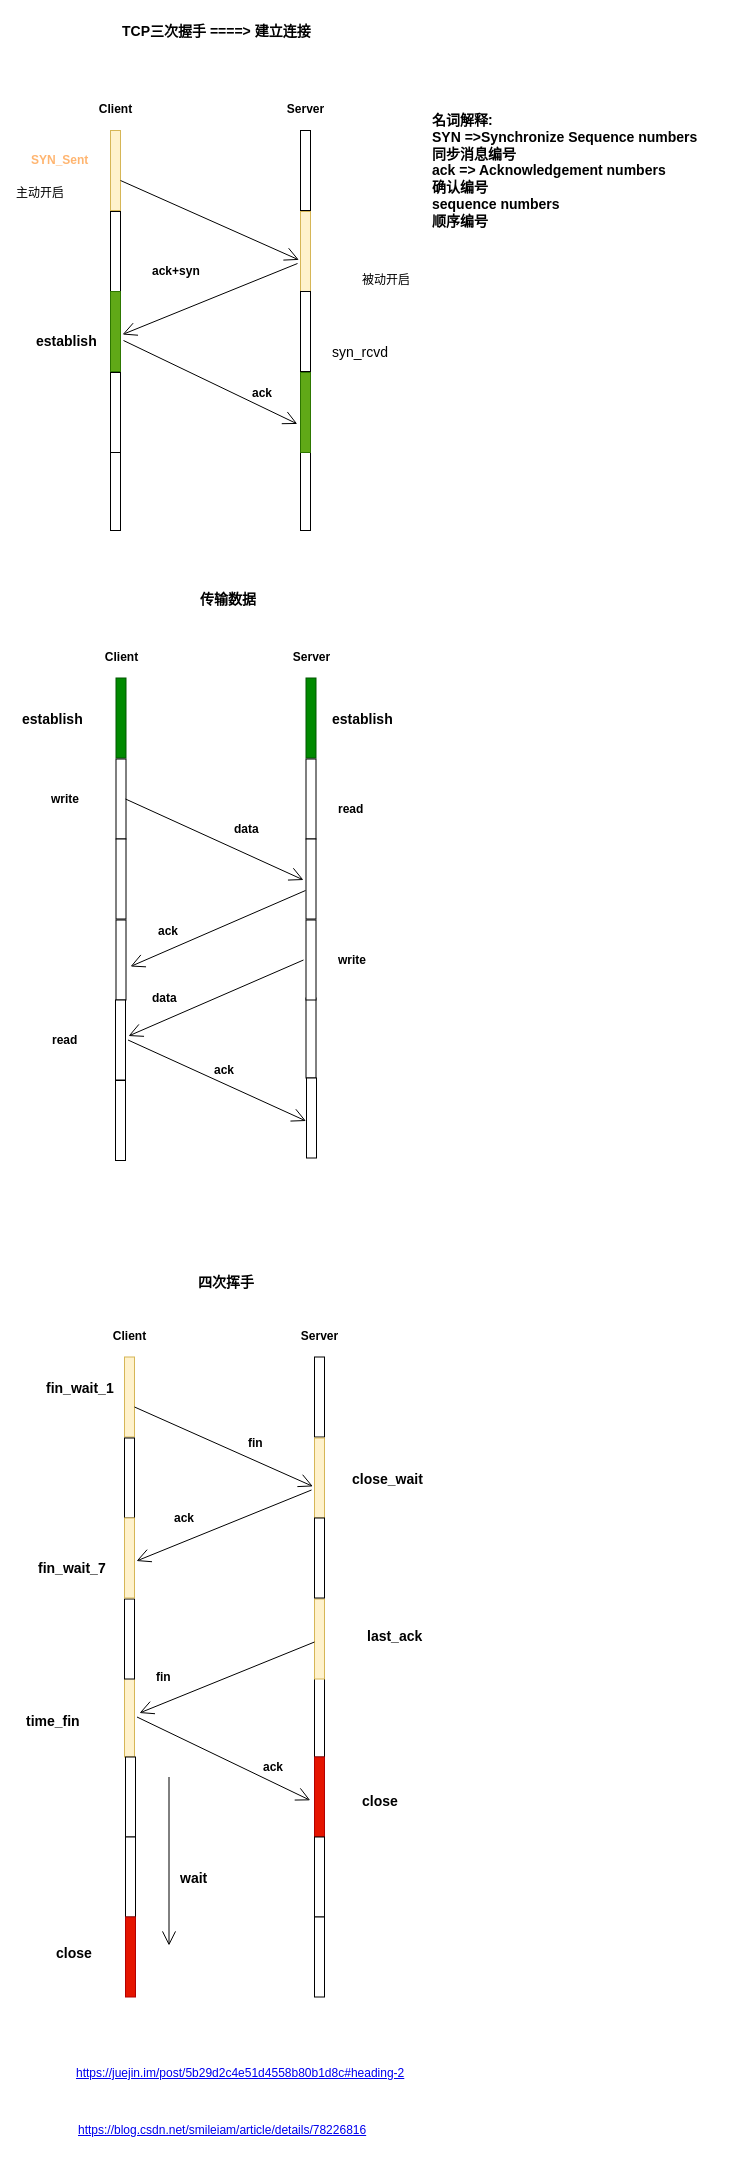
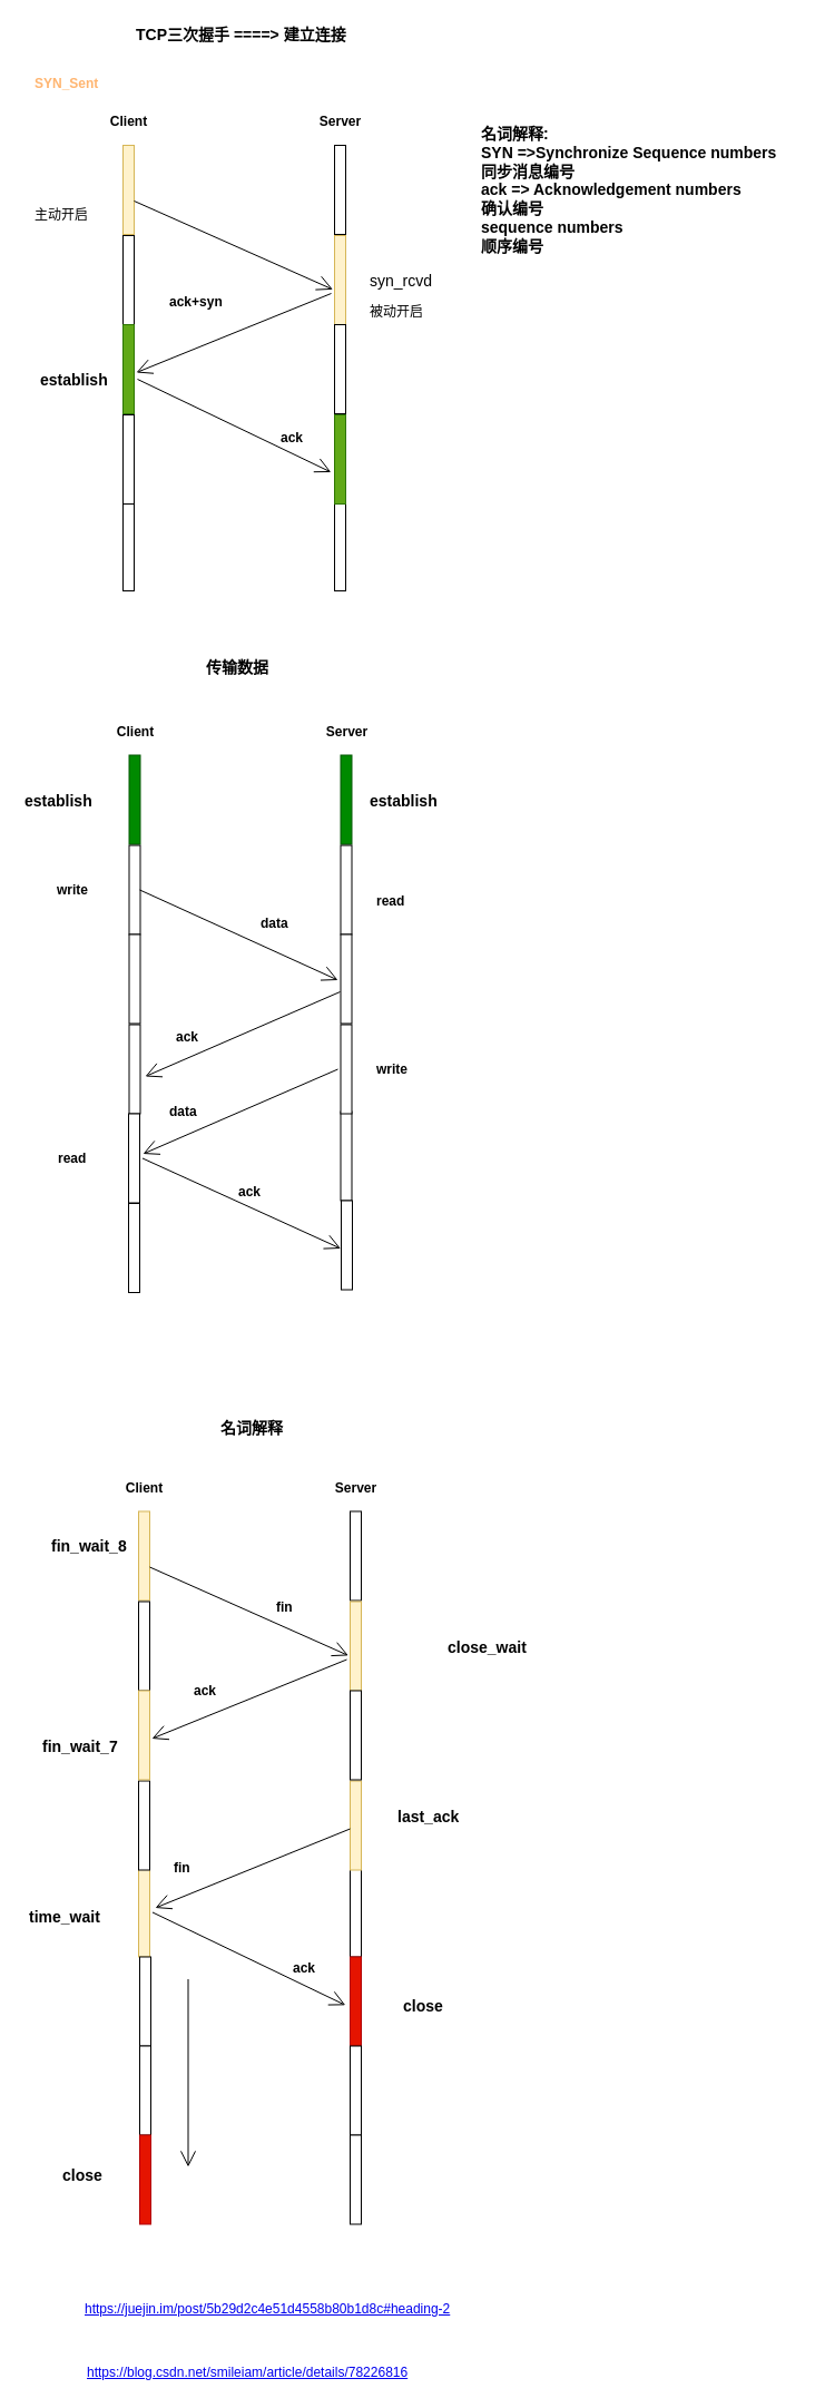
- <mxCell id="13" value="&lt;b&gt;SYN_Sent&lt;/b&gt;" style="text;html=1;resizable=0;points=[];autosize=1;align=left;verticalAlign=top;spacingTop=-4;fontColor=#FFB570;" vertex="1" parent="1"><mxGeometry x="29" y="150" width="70" height="20" as="geometry" /></mxCell>
+ <mxCell id="13" value="&lt;b&gt;SYN_Sent&lt;/b&gt;" style="text;html=1;resizable=0;points=[];autosize=1;align=left;verticalAlign=top;spacingTop=-4;fontColor=#FFB570;" vertex="1" parent="1"><mxGeometry x="29" y="65" width="70" height="20" as="geometry" /></mxCell>
- <mxCell id="24" value="主动开启" style="text;html=1;resizable=0;points=[];autosize=1;align=left;verticalAlign=top;spacingTop=-4;fontColor=#000000;" vertex="1" parent="1"><mxGeometry x="14" y="183" width="60" height="20" as="geometry" /></mxCell>
+ <mxCell id="24" value="主动开启" style="text;html=1;resizable=0;points=[];autosize=1;align=left;verticalAlign=top;spacingTop=-4;fontColor=#000000;" vertex="1" parent="1"><mxGeometry x="29" y="183" width="60" height="20" as="geometry" /></mxCell>
- <mxCell id="25" value="被动开启" style="text;html=1;resizable=0;points=[];autosize=1;align=left;verticalAlign=top;spacingTop=-4;fontColor=#000000;" vertex="1" parent="1"><mxGeometry x="360" y="270" width="60" height="20" as="geometry" /></mxCell>
+ <mxCell id="25" value="被动开启" style="text;html=1;resizable=0;points=[];autosize=1;align=left;verticalAlign=top;spacingTop=-4;fontColor=#000000;" vertex="1" parent="1"><mxGeometry x="330" y="270" width="60" height="20" as="geometry" /></mxCell>
- <mxCell id="18" value="&lt;span style=&quot;font-weight: normal&quot;&gt;&lt;font style=&quot;font-size: 14px&quot;&gt;syn_rcvd&lt;/font&gt;&lt;/span&gt;" style="text;html=1;resizable=0;points=[];autosize=1;align=left;verticalAlign=top;spacingTop=-4;fontColor=#000000;fontStyle=1" vertex="1" parent="1"><mxGeometry x="330" y="341" width="70" height="20" as="geometry" /></mxCell>
+ <mxCell id="18" value="&lt;span style=&quot;font-weight: normal&quot;&gt;&lt;font style=&quot;font-size: 14px&quot;&gt;syn_rcvd&lt;/font&gt;&lt;/span&gt;" style="text;html=1;resizable=0;points=[];autosize=1;align=left;verticalAlign=top;spacingTop=-4;fontColor=#000000;fontStyle=1" vertex="1" parent="1"><mxGeometry x="330" y="241" width="70" height="20" as="geometry" /></mxCell>
- <mxCell id="64" value="&lt;b&gt;&lt;font style=&quot;font-size: 14px&quot;&gt;传输数据&lt;/font&gt;&lt;/b&gt;" style="text;html=1;resizable=0;points=[];autosize=1;align=left;verticalAlign=top;spacingTop=-4;fontColor=#000000;" vertex="1" parent="1"><mxGeometry x="198" y="588" width="70" height="20" as="geometry" /></mxCell>
+ <mxCell id="64" value="&lt;b&gt;&lt;font style=&quot;font-size: 14px&quot;&gt;传输数据&lt;/font&gt;&lt;/b&gt;" style="text;html=1;resizable=0;points=[];autosize=1;align=left;verticalAlign=top;spacingTop=-4;fontColor=#000000;" vertex="1" parent="1"><mxGeometry x="183" y="588" width="70" height="20" as="geometry" /></mxCell>
- <mxCell id="74" value="&lt;font style=&quot;font-size: 14px&quot;&gt;&lt;b&gt;四次挥手&lt;/b&gt;&lt;/font&gt;" style="text;html=1;resizable=0;points=[];autosize=1;align=left;verticalAlign=top;spacingTop=-4;fontColor=#000000;" vertex="1" parent="1"><mxGeometry x="196" y="1271" width="70" height="20" as="geometry" /></mxCell>
+ <mxCell id="74" value="&lt;font style=&quot;font-size: 14px&quot;&gt;&lt;b&gt;名词解释&lt;/b&gt;&lt;/font&gt;" style="text;html=1;resizable=0;points=[];autosize=1;align=left;verticalAlign=top;spacingTop=-4;fontColor=#000000;" vertex="1" parent="1"><mxGeometry x="196" y="1271" width="70" height="20" as="geometry" /></mxCell>
- <mxCell id="56" value="&lt;b&gt;&lt;font color=&quot;#000000&quot; style=&quot;font-size: 14px&quot;&gt;fin_wait_1&lt;/font&gt;&lt;/b&gt;" style="text;html=1;resizable=0;points=[];autosize=1;align=left;verticalAlign=top;spacingTop=-4;fontColor=#FFB570;" vertex="1" parent="1"><mxGeometry x="44" y="1376.5" width="80" height="20" as="geometry" /></mxCell>
+ <mxCell id="56" value="&lt;b&gt;&lt;font color=&quot;#000000&quot; style=&quot;font-size: 14px&quot;&gt;fin_wait_8&lt;/font&gt;&lt;/b&gt;" style="text;html=1;resizable=0;points=[];autosize=1;align=left;verticalAlign=top;spacingTop=-4;fontColor=#FFB570;" vertex="1" parent="1"><mxGeometry x="44" y="1376.5" width="80" height="20" as="geometry" /></mxCell>
- <mxCell id="81" value="&lt;b&gt;&lt;font color=&quot;#000000&quot; style=&quot;font-size: 14px&quot;&gt;close_wait&lt;br&gt;&lt;br&gt;&lt;/font&gt;&lt;/b&gt;" style="text;html=1;resizable=0;points=[];autosize=1;align=left;verticalAlign=top;spacingTop=-4;fontColor=#FFB570;" vertex="1" parent="1"><mxGeometry x="350" y="1467.5" width="90" height="30" as="geometry" /></mxCell>
+ <mxCell id="81" value="&lt;b&gt;&lt;font color=&quot;#000000&quot; style=&quot;font-size: 14px&quot;&gt;close_wait&lt;br&gt;&lt;br&gt;&lt;/font&gt;&lt;/b&gt;" style="text;html=1;resizable=0;points=[];autosize=1;align=left;verticalAlign=top;spacingTop=-4;fontColor=#FFB570;" vertex="1" parent="1"><mxGeometry x="400" y="1467.5" width="90" height="30" as="geometry" /></mxCell>
- <mxCell id="83" value="&lt;b&gt;&lt;font color=&quot;#000000&quot; style=&quot;font-size: 14px&quot;&gt;last_ack&lt;br&gt;&lt;br&gt;&lt;/font&gt;&lt;/b&gt;" style="text;html=1;resizable=0;points=[];autosize=1;align=left;verticalAlign=top;spacingTop=-4;fontColor=#FFB570;" vertex="1" parent="1"><mxGeometry x="365" y="1624.5" width="70" height="30" as="geometry" /></mxCell>
+ <mxCell id="83" value="&lt;b&gt;&lt;font color=&quot;#000000&quot; style=&quot;font-size: 14px&quot;&gt;last_ack&lt;br&gt;&lt;br&gt;&lt;/font&gt;&lt;/b&gt;" style="text;html=1;resizable=0;points=[];autosize=1;align=left;verticalAlign=top;spacingTop=-4;fontColor=#FFB570;" vertex="1" parent="1"><mxGeometry x="355" y="1619.5" width="70" height="30" as="geometry" /></mxCell>
- <mxCell id="86" value="&lt;b&gt;&lt;font color=&quot;#000000&quot; style=&quot;font-size: 14px&quot;&gt;time_fin&lt;br&gt;&lt;br&gt;&lt;/font&gt;&lt;/b&gt;" style="text;html=1;resizable=0;points=[];autosize=1;align=left;verticalAlign=top;spacingTop=-4;fontColor=#FFB570;" vertex="1" parent="1"><mxGeometry x="24" y="1710" width="80" height="30" as="geometry" /></mxCell>
+ <mxCell id="86" value="&lt;b&gt;&lt;font color=&quot;#000000&quot; style=&quot;font-size: 14px&quot;&gt;time_wait&lt;br&gt;&lt;br&gt;&lt;/font&gt;&lt;/b&gt;" style="text;html=1;resizable=0;points=[];autosize=1;align=left;verticalAlign=top;spacingTop=-4;fontColor=#FFB570;" vertex="1" parent="1"><mxGeometry x="24" y="1710" width="80" height="30" as="geometry" /></mxCell>
- <mxCell id="90" value="&lt;font style=&quot;font-size: 14px&quot;&gt;&lt;b&gt;wait&lt;/b&gt;&lt;/font&gt;" style="text;html=1;resizable=0;points=[];autosize=1;align=left;verticalAlign=top;spacingTop=-4;fontColor=#000000;" vertex="1" parent="1"><mxGeometry x="178" y="1866.5" width="40" height="20" as="geometry" /></mxCell>
